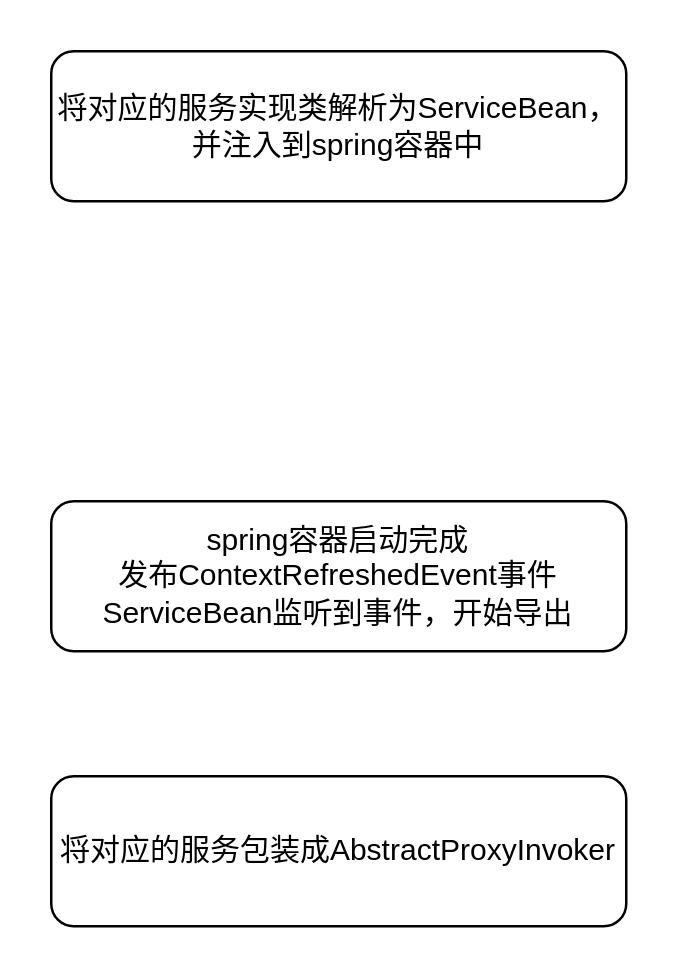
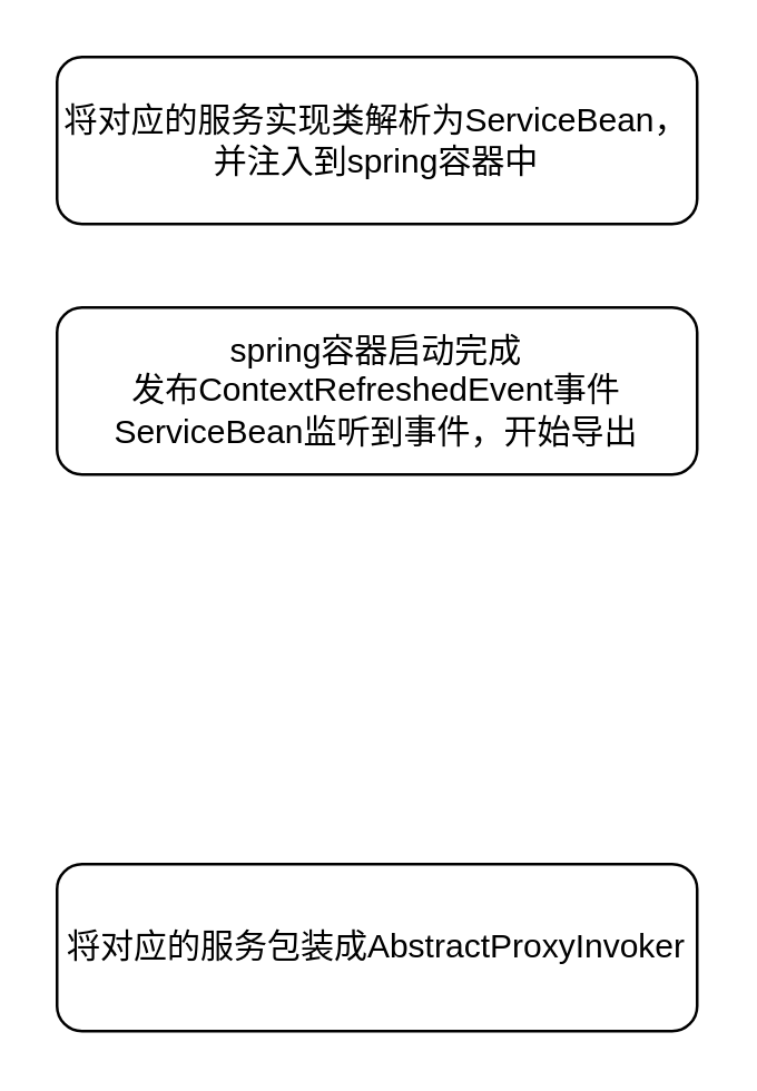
- <mxCell id="3" value="spring容器启动完成&lt;br&gt;发布ContextRefreshedEvent事件&lt;br&gt;ServiceBean监听到事件，开始导出" style="rounded=1;whiteSpace=wrap;html=1;" vertex="1" parent="1"><mxGeometry x="20" y="200" width="230" height="60" as="geometry" /></mxCell>
+ <mxCell id="3" value="spring容器启动完成&lt;br&gt;发布ContextRefreshedEvent事件&lt;br&gt;ServiceBean监听到事件，开始导出" style="rounded=1;whiteSpace=wrap;html=1;" vertex="1" parent="1"><mxGeometry x="20" y="110" width="230" height="60" as="geometry" /></mxCell>
